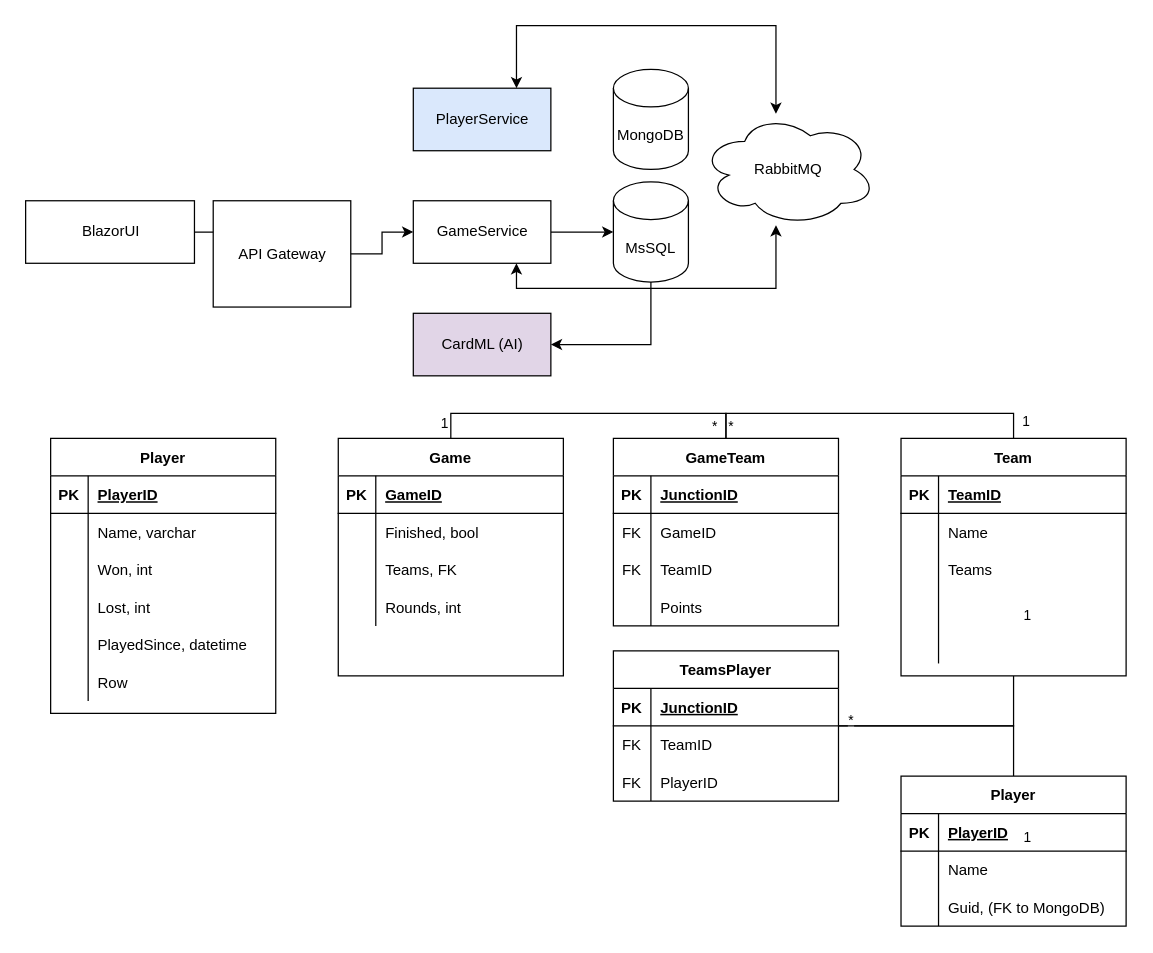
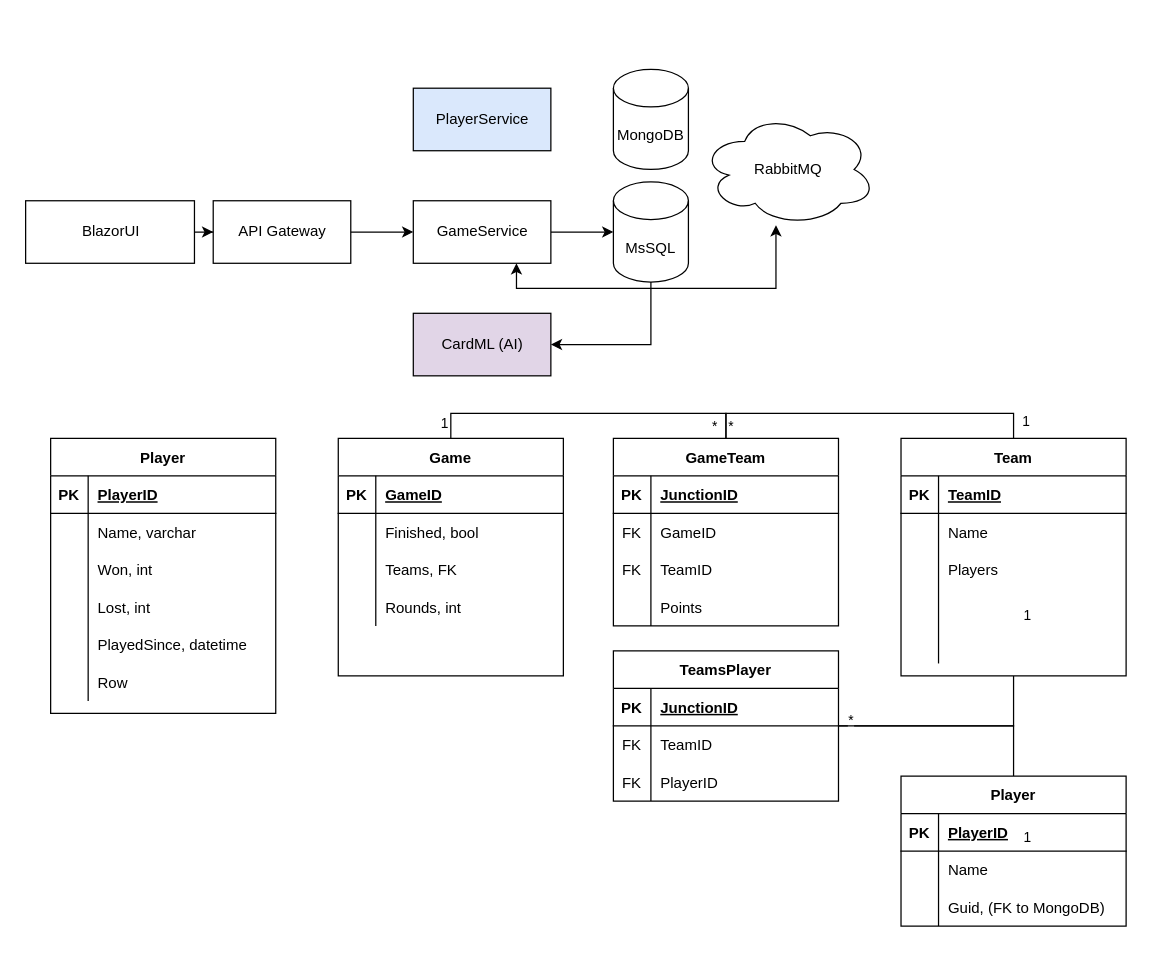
- <mxCell id="14" style="edgeStyle=orthogonalEdgeStyle;rounded=0;orthogonalLoop=1;jettySize=auto;html=1;entryX=0.75;entryY=0;entryDx=0;entryDy=0;startArrow=classic;startFill=1;endArrow=classic;endFill=1;" parent="1" source="15" target="5" edge="1"><mxGeometry relative="1" as="geometry"><Array as="points"><mxPoint x="620" y="20" /><mxPoint x="413" y="20" /></Array></mxGeometry></mxCell>
- <mxCell id="4" value="API Gateway" style="html=1;" parent="1" vertex="1"><mxGeometry x="170" y="160" width="110" height="85" as="geometry" /></mxCell>
+ <mxCell id="4" value="API Gateway" style="html=1;" parent="1" vertex="1"><mxGeometry x="170" y="160" width="110" height="50" as="geometry" /></mxCell>
- <mxCell id="65" value="Teams" style="shape=partialRectangle;connectable=0;fillColor=none;top=0;left=0;bottom=0;right=0;align=left;spacingLeft=6;overflow=hidden;" parent="63" vertex="1"><mxGeometry x="30" width="150" height="30" as="geometry"><mxRectangle width="150" height="30" as="alternateBounds" /></mxGeometry></mxCell>
+ <mxCell id="65" value="Players" style="shape=partialRectangle;connectable=0;fillColor=none;top=0;left=0;bottom=0;right=0;align=left;spacingLeft=6;overflow=hidden;" parent="63" vertex="1"><mxGeometry x="30" width="150" height="30" as="geometry"><mxRectangle width="150" height="30" as="alternateBounds" /></mxGeometry></mxCell>
